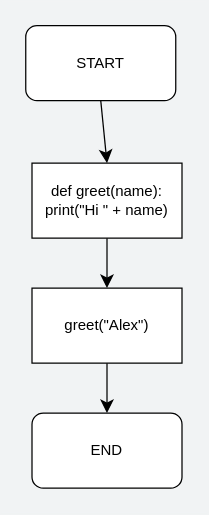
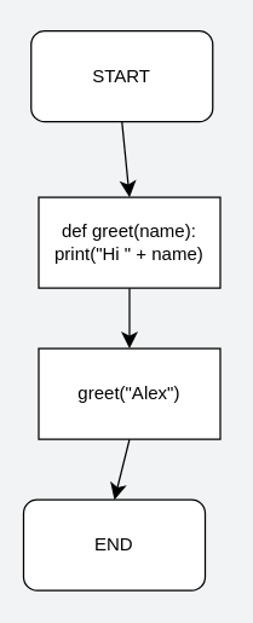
- <mxCell id="8" value="END" style="rounded=1;whiteSpace=wrap;html=1;" vertex="1" parent="1"><mxGeometry x="25" y="330" width="120" height="60" as="geometry" /></mxCell>
+ <mxCell id="8" value="END" style="rounded=1;whiteSpace=wrap;html=1;" vertex="1" parent="1"><mxGeometry x="15" y="330" width="120" height="60" as="geometry" /></mxCell>
